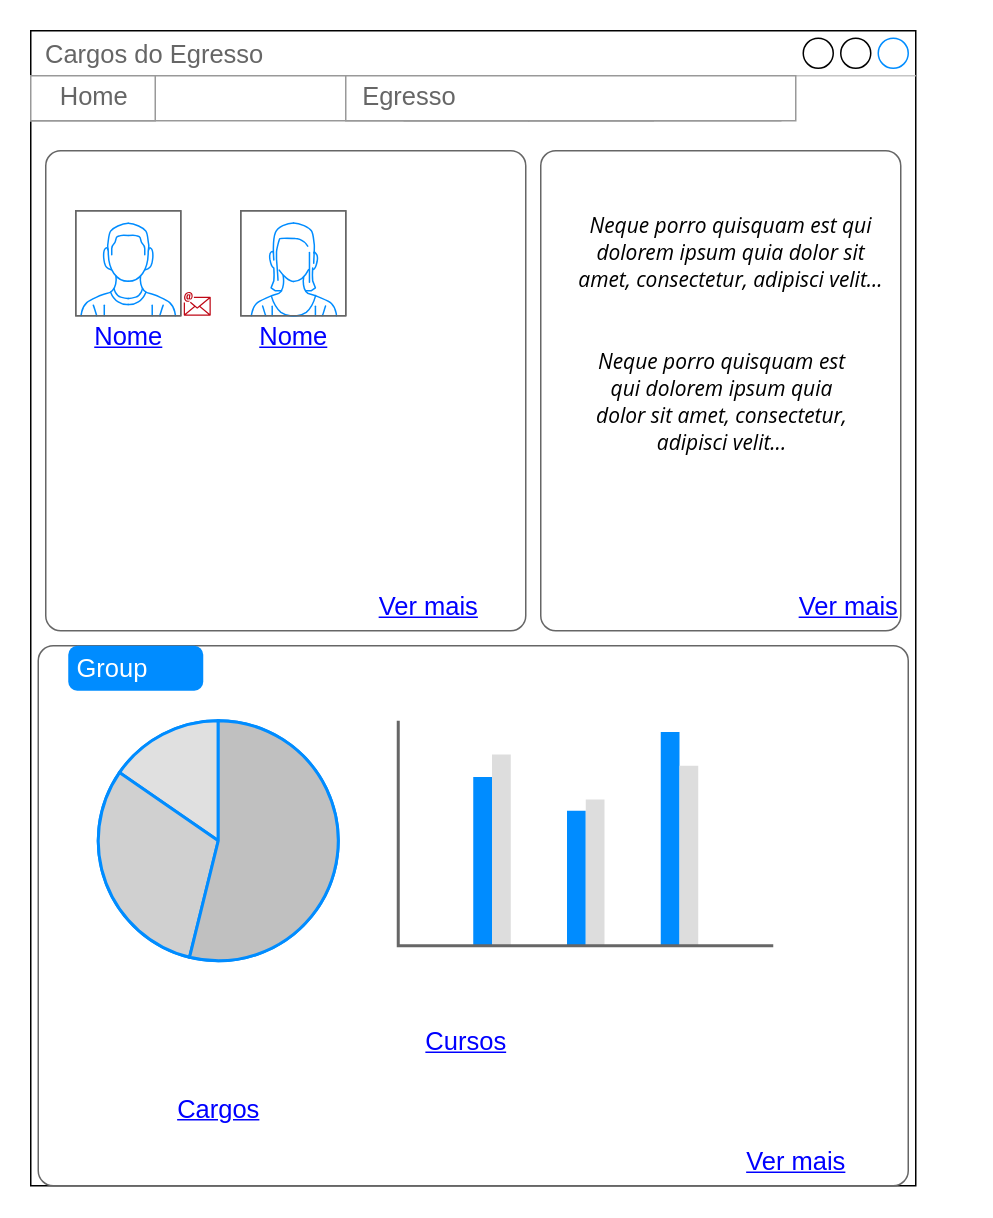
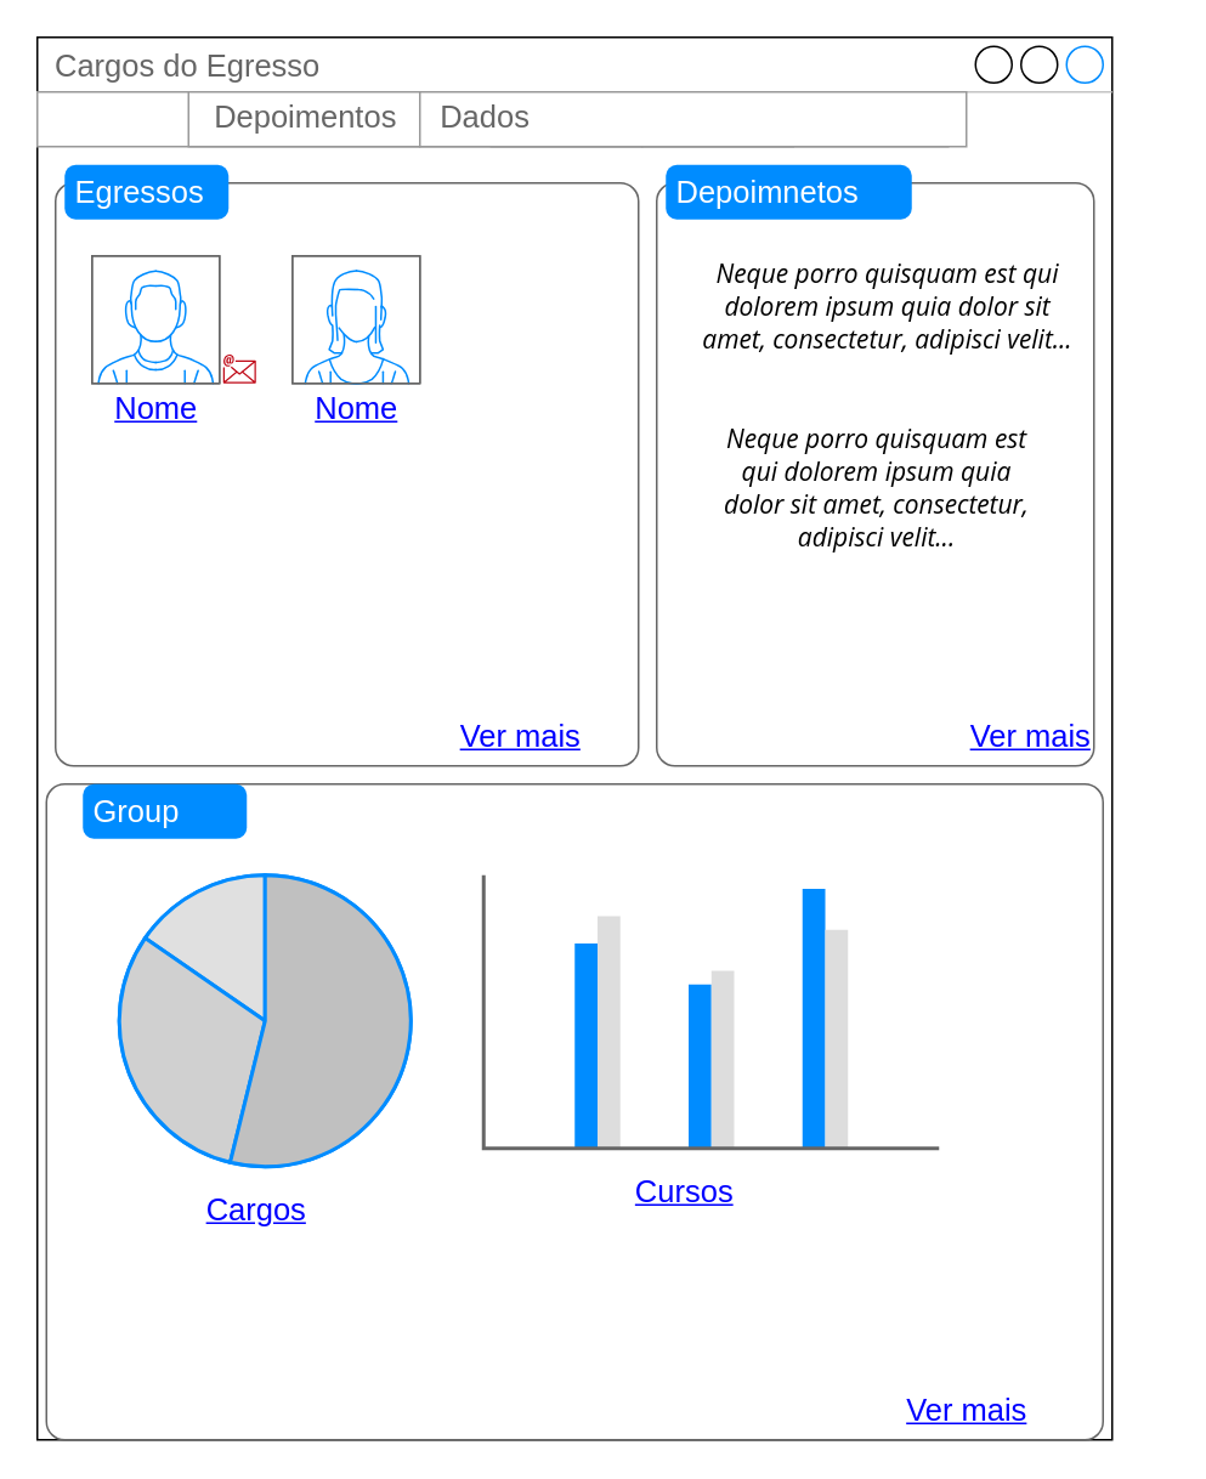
- <mxCell id="4" value="Home" style="strokeColor=inherit;fillColor=inherit;gradientColor=inherit;strokeWidth=1;shadow=0;dashed=0;align=center;html=1;shape=mxgraph.mockup.forms.rrect;rSize=0;fontSize=17;fontColor=#666666;" vertex="1" parent="3"><mxGeometry width="83" height="30" as="geometry" /></mxCell>
+ <mxCell id="5" value="Depoimentos" style="strokeColor=inherit;fillColor=inherit;gradientColor=inherit;strokeWidth=1;shadow=0;dashed=0;align=center;html=1;shape=mxgraph.mockup.forms.rrect;rSize=0;fontSize=17;fontColor=#666666;" vertex="1" parent="3"><mxGeometry x="83" width="127" height="30" as="geometry" /></mxCell>
- <mxCell id="8" value="&amp;nbsp; Egresso" style="strokeColor=inherit;fillColor=inherit;gradientColor=inherit;strokeWidth=1;shadow=0;dashed=0;align=left;html=1;shape=mxgraph.mockup.forms.rrect;rSize=0;fontSize=17;fontColor=#666666;" vertex="1" parent="3"><mxGeometry x="210" width="300" height="30" as="geometry" /></mxCell>
+ <mxCell id="8" value="&amp;nbsp; Dados" style="strokeColor=inherit;fillColor=inherit;gradientColor=inherit;strokeWidth=1;shadow=0;dashed=0;align=left;html=1;shape=mxgraph.mockup.forms.rrect;rSize=0;fontSize=17;fontColor=#666666;" vertex="1" parent="3"><mxGeometry x="210" width="300" height="30" as="geometry" /></mxCell>
+ <mxCell id="10" value="Egressos" style="shape=rect;strokeColor=none;fillColor=#008cff;strokeWidth=1;dashed=0;rounded=1;arcSize=20;fontColor=#ffffff;fontSize=17;spacing=2;spacingTop=-2;align=left;autosize=1;spacingLeft=4;resizeWidth=0;resizeHeight=0;perimeter=none;" vertex="1" parent="9"><mxGeometry x="5" width="90" height="30" as="geometry" /></mxCell>
+ <mxCell id="20" value="Depoimnetos" style="shape=rect;strokeColor=none;fillColor=#008cff;strokeWidth=1;dashed=0;rounded=1;arcSize=20;fontColor=#ffffff;fontSize=17;spacing=2;spacingTop=-2;align=left;autosize=1;spacingLeft=4;resizeWidth=0;resizeHeight=0;perimeter=none;" vertex="1" parent="19"><mxGeometry x="5" width="135" height="30" as="geometry" /></mxCell>
- <mxCell id="29" value="Cursos" style="shape=rectangle;strokeColor=none;fillColor=none;linkText=;fontSize=17;fontColor=#0000ff;fontStyle=4;html=1;align=center;" vertex="1" parent="24"><mxGeometry x="210" y="260" width="150" height="30" as="geometry" /></mxCell>
+ <mxCell id="29" value="Cursos" style="shape=rectangle;strokeColor=none;fillColor=none;linkText=;fontSize=17;fontColor=#0000ff;fontStyle=4;html=1;align=center;" vertex="1" parent="24"><mxGeometry x="275" y="220" width="150" height="30" as="geometry" /></mxCell>
- <mxCell id="27" value="Cargos" style="shape=rectangle;strokeColor=none;fillColor=none;linkText=;fontSize=17;fontColor=#0000ff;fontStyle=4;html=1;align=center;" vertex="1" parent="24"><mxGeometry x="45" y="305" width="150" height="30" as="geometry" /></mxCell>
+ <mxCell id="27" value="Cargos" style="shape=rectangle;strokeColor=none;fillColor=none;linkText=;fontSize=17;fontColor=#0000ff;fontStyle=4;html=1;align=center;" vertex="1" parent="24"><mxGeometry x="40" y="230" width="150" height="30" as="geometry" /></mxCell>
